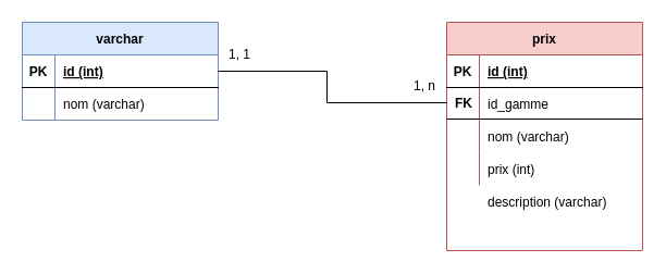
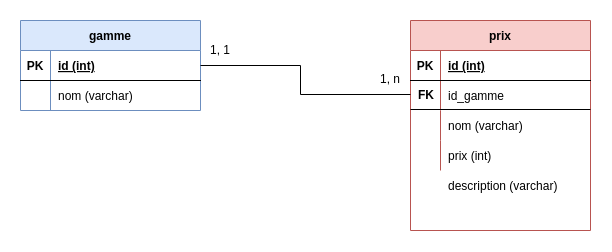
- <mxCell id="15" value="varchar" style="shape=table;startSize=30;container=1;collapsible=1;childLayout=tableLayout;fixedRows=1;rowLines=0;fontStyle=1;align=center;resizeLast=1;fillColor=#dae8fc;strokeColor=#6c8ebf;" vertex="1" parent="1"><mxGeometry x="20" y="20" width="180" height="90" as="geometry" /></mxCell>
+ <mxCell id="15" value="gamme" style="shape=table;startSize=30;container=1;collapsible=1;childLayout=tableLayout;fixedRows=1;rowLines=0;fontStyle=1;align=center;resizeLast=1;fillColor=#dae8fc;strokeColor=#6c8ebf;" vertex="1" parent="1"><mxGeometry x="20" y="20" width="180" height="90" as="geometry" /></mxCell>
